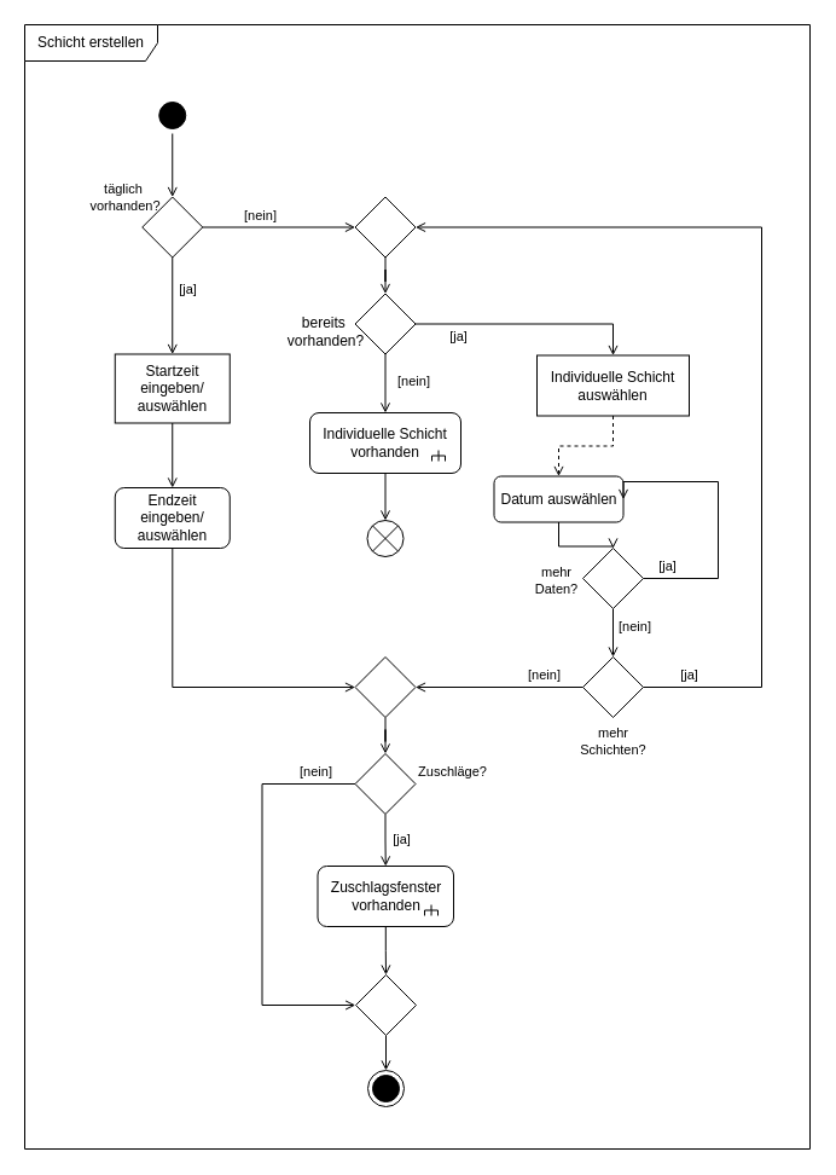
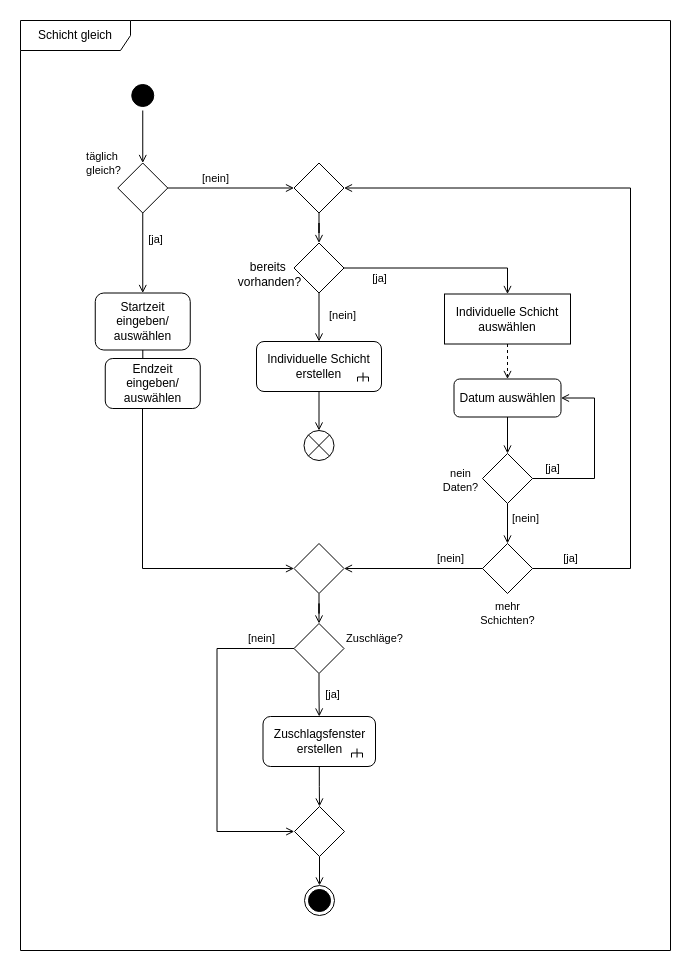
- <mxCell id="3" value="Schicht erstellen" style="shape=umlFrame;whiteSpace=wrap;html=1;pointerEvents=0;width=110;height=30;" vertex="1" parent="1"><mxGeometry x="20" y="20" width="650" height="930" as="geometry" /></mxCell>
+ <mxCell id="3" value="Schicht gleich" style="shape=umlFrame;whiteSpace=wrap;html=1;pointerEvents=0;width=110;height=30;" vertex="1" parent="1"><mxGeometry x="20" y="20" width="650" height="930" as="geometry" /></mxCell>
- <mxCell id="11" value="täglich&amp;nbsp;&lt;div style=&quot;font-size: 11px;&quot;&gt;vorhanden?&lt;/div&gt;" style="text;html=1;align=center;verticalAlign=middle;resizable=0;points=[];autosize=1;strokeColor=none;fillColor=none;fontSize=11;" vertex="1" parent="1"><mxGeometry x="73" y="142.5" width="60" height="40" as="geometry" /></mxCell>
+ <mxCell id="11" value="täglich&amp;nbsp;&lt;div style=&quot;font-size: 11px;&quot;&gt;gleich?&lt;/div&gt;" style="text;html=1;align=center;verticalAlign=middle;resizable=0;points=[];autosize=1;strokeColor=none;fillColor=none;fontSize=11;" vertex="1" parent="1"><mxGeometry x="73" y="142.5" width="60" height="40" as="geometry" /></mxCell>
- <mxCell id="7" value="Startzeit eingeben/ auswählen" style="whiteSpace=wrap;html=1;rounded=0;" vertex="1" parent="1"><mxGeometry x="94.75" y="292.5" width="95" height="57" as="geometry" /></mxCell>
+ <mxCell id="7" value="Startzeit eingeben/ auswählen" style="rounded=1;whiteSpace=wrap;html=1;" vertex="1" parent="1"><mxGeometry x="94.75" y="292.5" width="95" height="57" as="geometry" /></mxCell>
- <mxCell id="20" value="Individuelle Schicht vorhanden" style="rounded=1;whiteSpace=wrap;html=1;" vertex="1" parent="1"><mxGeometry x="256" y="341" width="125" height="50" as="geometry" /></mxCell>
+ <mxCell id="20" value="Individuelle Schicht erstellen" style="rounded=1;whiteSpace=wrap;html=1;" vertex="1" parent="1"><mxGeometry x="256" y="341" width="125" height="50" as="geometry" /></mxCell>
- <mxCell id="30" value="Datum auswählen" style="rounded=1;whiteSpace=wrap;html=1;" vertex="1" parent="1"><mxGeometry x="408.5" y="393.5" width="107" height="38" as="geometry" /></mxCell>
+ <mxCell id="30" value="Datum auswählen" style="rounded=1;whiteSpace=wrap;html=1;" vertex="1" parent="1"><mxGeometry x="453.5" y="378.5" width="107" height="38" as="geometry" /></mxCell>
- <mxCell id="13" value="Endzeit eingeben/ auswählen" style="rounded=1;whiteSpace=wrap;html=1;" vertex="1" parent="1"><mxGeometry x="94.75" y="403" width="95" height="50" as="geometry" /></mxCell>
+ <mxCell id="13" value="Endzeit eingeben/ auswählen" style="rounded=1;whiteSpace=wrap;html=1;" vertex="1" parent="1"><mxGeometry x="104.75" y="358" width="95" height="50" as="geometry" /></mxCell>
- <mxCell id="47" value="mehr&lt;div&gt;Daten?&lt;/div&gt;" style="text;html=1;align=center;verticalAlign=middle;resizable=0;points=[];autosize=1;strokeColor=none;fillColor=none;fontFamily=Helvetica;fontSize=11;fontColor=default;labelBackgroundColor=default;" vertex="1" parent="1"><mxGeometry x="430" y="460" width="60" height="40" as="geometry" /></mxCell>
+ <mxCell id="47" value="nein&lt;div&gt;Daten?&lt;/div&gt;" style="text;html=1;align=center;verticalAlign=middle;resizable=0;points=[];autosize=1;strokeColor=none;fillColor=none;fontFamily=Helvetica;fontSize=11;fontColor=default;labelBackgroundColor=default;" vertex="1" parent="1"><mxGeometry x="430" y="460" width="60" height="40" as="geometry" /></mxCell>
- <mxCell id="15" value="Zuschlagsf&lt;span style=&quot;background-color: initial;&quot;&gt;enster vorhanden&lt;/span&gt;" style="rounded=1;whiteSpace=wrap;html=1;" vertex="1" parent="1"><mxGeometry x="262.5" y="716" width="112.5" height="50" as="geometry" /></mxCell>
+ <mxCell id="15" value="Zuschlagsf&lt;span style=&quot;background-color: initial;&quot;&gt;enster erstellen&lt;/span&gt;" style="rounded=1;whiteSpace=wrap;html=1;" vertex="1" parent="1"><mxGeometry x="262.5" y="716" width="112.5" height="50" as="geometry" /></mxCell>
